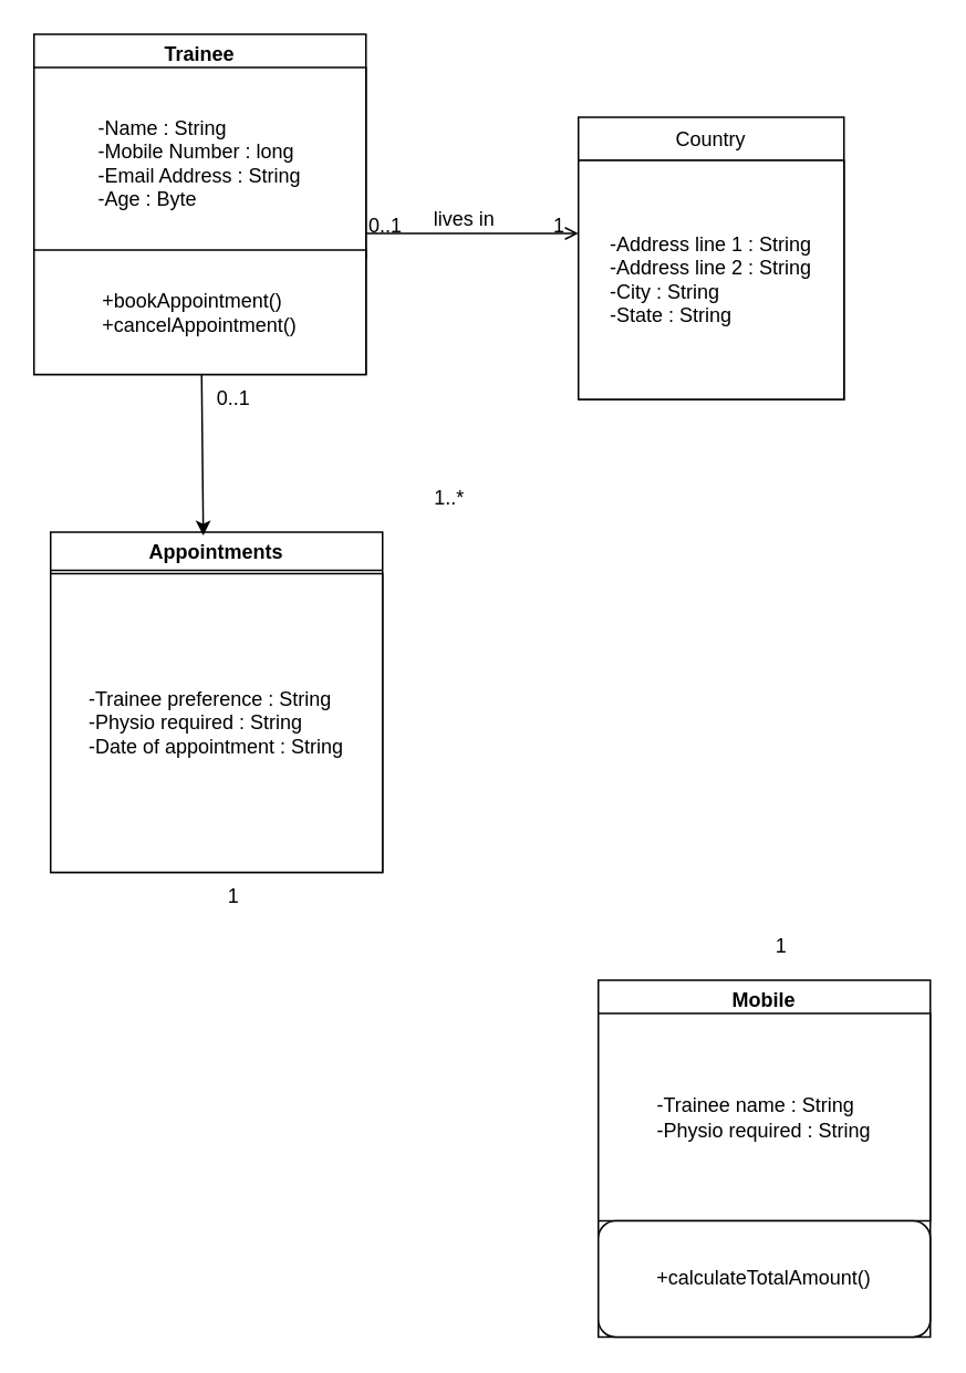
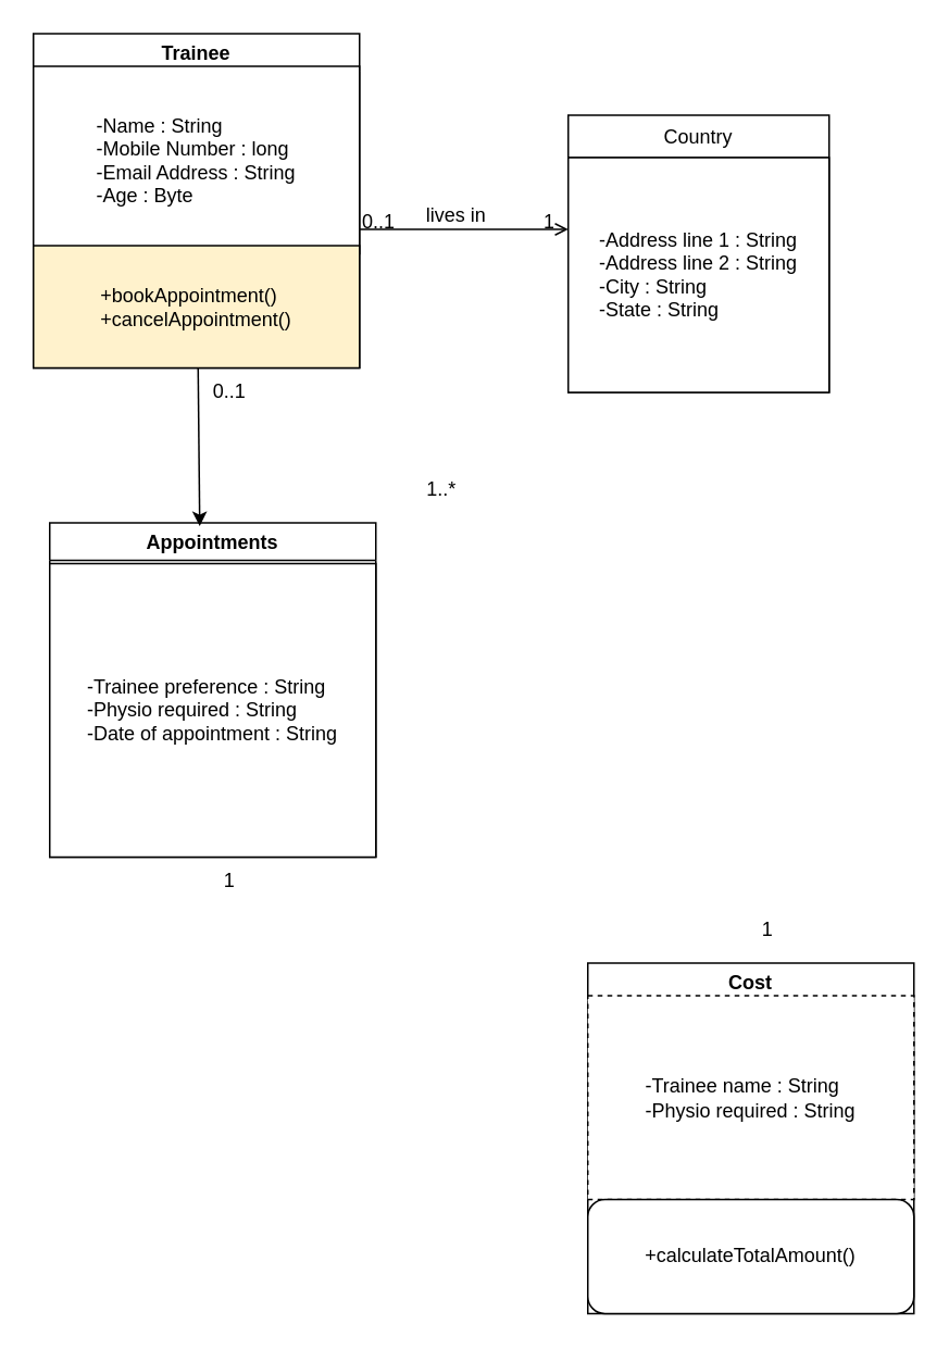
- <mxCell id="10" value="&lt;div style=&quot;text-align: justify&quot;&gt;&lt;span&gt;+bookAppointment()&lt;/span&gt;&lt;/div&gt;&lt;div style=&quot;text-align: justify&quot;&gt;&lt;span&gt;+cancelAppointment()&lt;/span&gt;&lt;/div&gt;" style="rounded=0;whiteSpace=wrap;html=1;" vertex="1" parent="8"><mxGeometry y="130" width="200" height="75" as="geometry" /></mxCell>
+ <mxCell id="10" value="&lt;div style=&quot;text-align: justify&quot;&gt;&lt;span&gt;+bookAppointment()&lt;/span&gt;&lt;/div&gt;&lt;div style=&quot;text-align: justify&quot;&gt;&lt;span&gt;+cancelAppointment()&lt;/span&gt;&lt;/div&gt;" style="rounded=0;whiteSpace=wrap;html=1;fillColor=#fff2cc;" vertex="1" parent="8"><mxGeometry y="130" width="200" height="75" as="geometry" /></mxCell>
- <mxCell id="16" value="Mobile" style="swimlane;" vertex="1" parent="1"><mxGeometry x="360" y="590" width="200" height="215" as="geometry" /></mxCell>
+ <mxCell id="16" value="Cost" style="swimlane;" vertex="1" parent="1"><mxGeometry x="360" y="590" width="200" height="215" as="geometry" /></mxCell>
- <mxCell id="17" value="&lt;div style=&quot;text-align: justify&quot;&gt;-Trainee name : String&lt;/div&gt;&lt;div style=&quot;text-align: justify&quot;&gt;-Physio required : String&lt;/div&gt;" style="whiteSpace=wrap;html=1;" vertex="1" parent="16"><mxGeometry y="20" width="200" height="125" as="geometry" /></mxCell>
+ <mxCell id="17" value="&lt;div style=&quot;text-align: justify&quot;&gt;-Trainee name : String&lt;/div&gt;&lt;div style=&quot;text-align: justify&quot;&gt;-Physio required : String&lt;/div&gt;" style="whiteSpace=wrap;html=1;dashed=1;" vertex="1" parent="16"><mxGeometry y="20" width="200" height="125" as="geometry" /></mxCell>
